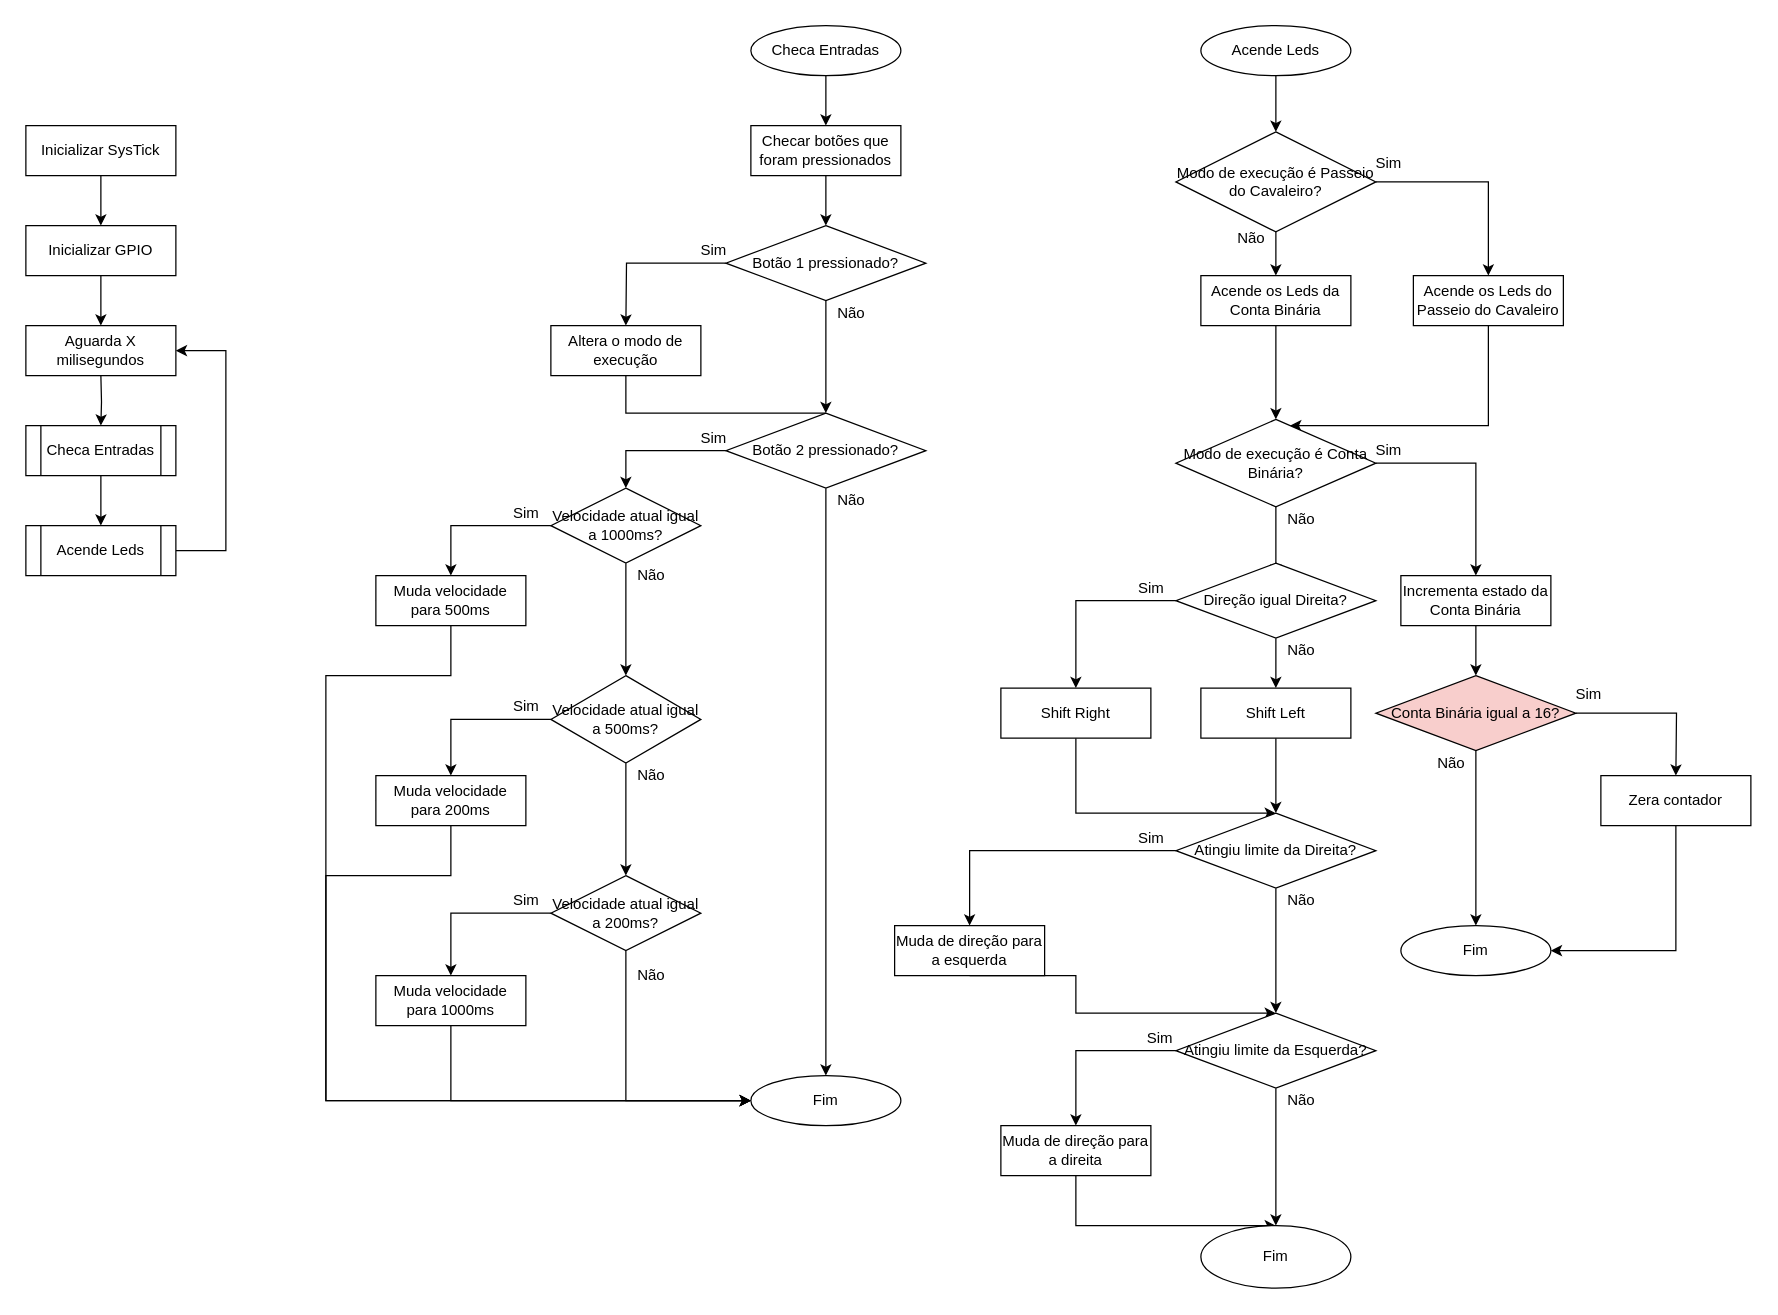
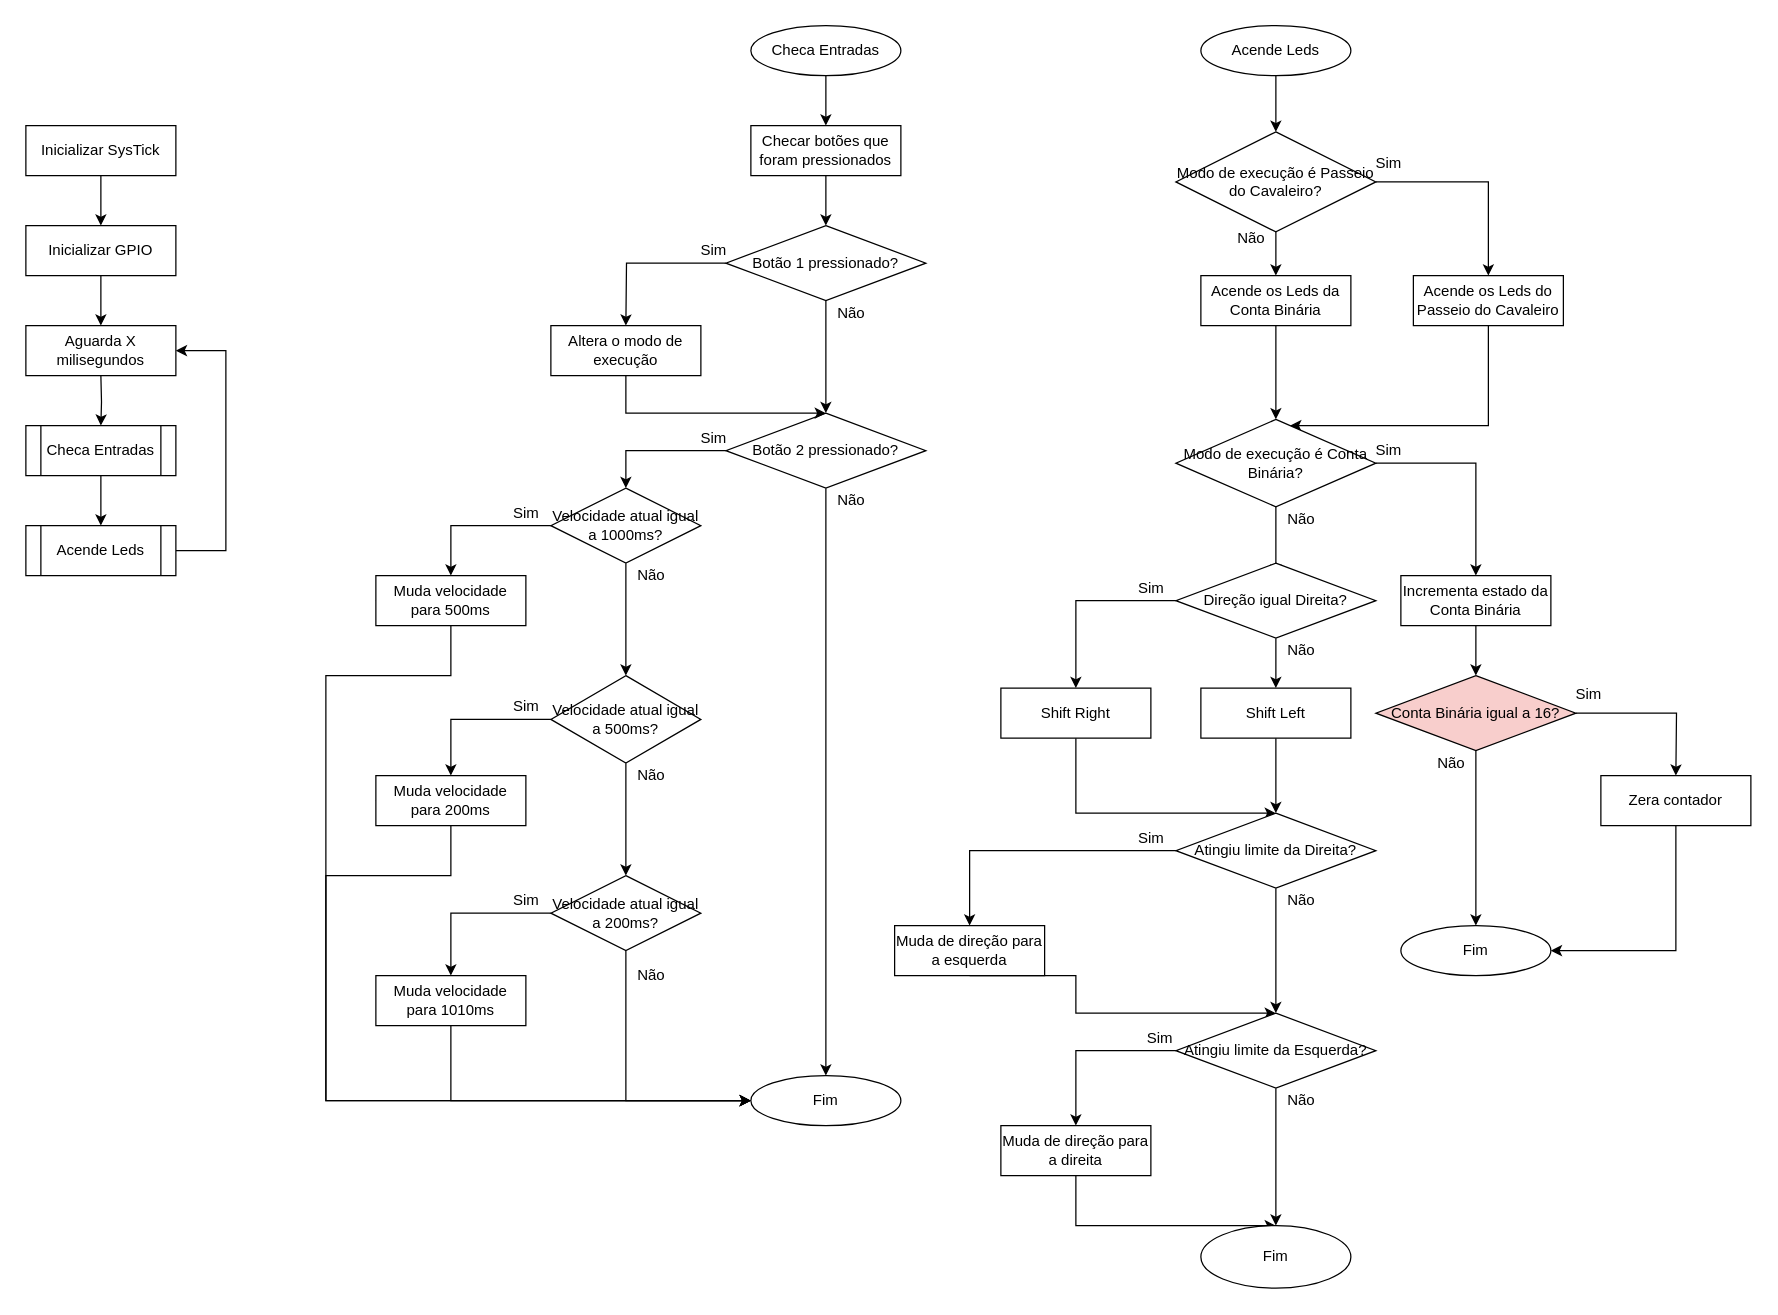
- <mxCell id="77" style="edgeStyle=orthogonalEdgeStyle;rounded=0;orthogonalLoop=1;jettySize=auto;html=1;exitX=0.5;exitY=1;exitDx=0;exitDy=0;entryX=0.5;entryY=0;entryDx=0;entryDy=0;endArrow=none;" edge="1" parent="1" source="78" target="21"><mxGeometry relative="1" as="geometry"><Array as="points"><mxPoint x="500" y="330" /></Array></mxGeometry></mxCell>
+ <mxCell id="77" style="edgeStyle=orthogonalEdgeStyle;rounded=0;orthogonalLoop=1;jettySize=auto;html=1;exitX=0.5;exitY=1;exitDx=0;exitDy=0;entryX=0.5;entryY=0;entryDx=0;entryDy=0;" edge="1" parent="1" source="78" target="21"><mxGeometry relative="1" as="geometry"><Array as="points"><mxPoint x="500" y="330" /></Array></mxGeometry></mxCell>
- <mxCell id="93" value="Muda velocidade para 1000ms" style="rounded=0;whiteSpace=wrap;html=1;" vertex="1" parent="1"><mxGeometry x="300" y="780" width="120" height="40" as="geometry" /></mxCell>
+ <mxCell id="93" value="Muda velocidade para 1010ms" style="rounded=0;whiteSpace=wrap;html=1;" vertex="1" parent="1"><mxGeometry x="300" y="780" width="120" height="40" as="geometry" /></mxCell>
